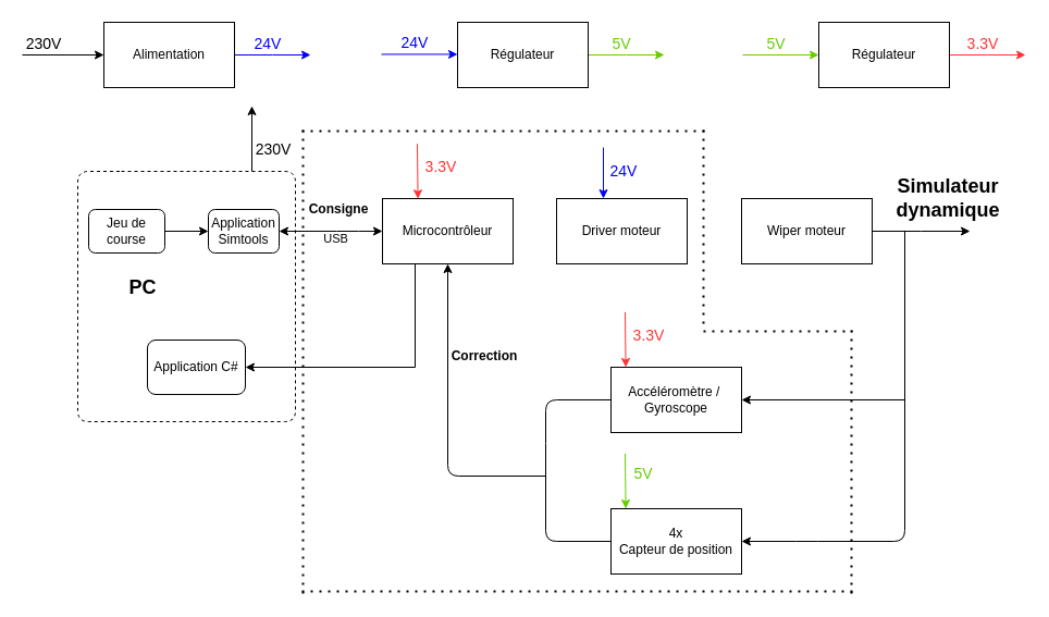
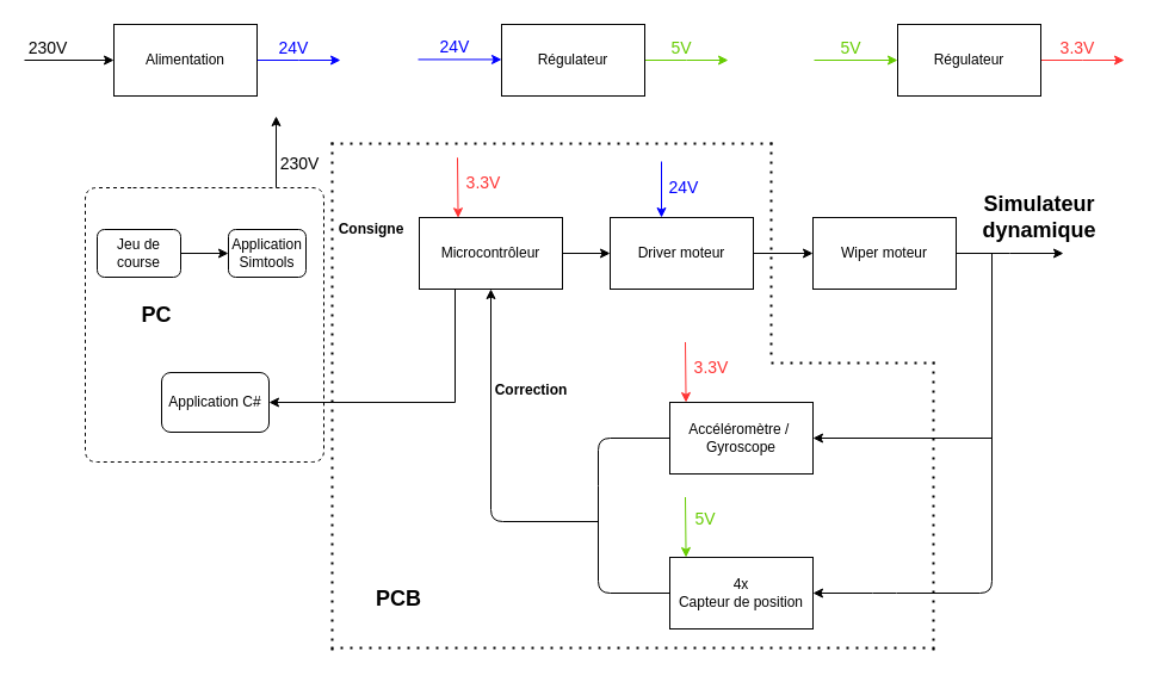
- <mxCell id="33" value="" style="endArrow=classic;startArrow=classic;html=1;exitX=1;exitY=0.5;exitDx=0;exitDy=0;entryX=0;entryY=0.5;entryDx=0;entryDy=0;" parent="1" source="13" target="9" edge="1"><mxGeometry width="50" height="50" relative="1" as="geometry"><mxPoint x="268.5" y="350" as="sourcePoint" /><mxPoint x="343" y="208" as="targetPoint" /><Array as="points"><mxPoint x="319" y="212" /></Array></mxGeometry></mxCell>
- <mxCell id="34" value="USB" style="edgeLabel;html=1;align=center;verticalAlign=middle;resizable=0;points=[];" parent="33" vertex="1" connectable="0"><mxGeometry x="-0.167" y="30" relative="1" as="geometry"><mxPoint x="11" y="36" as="offset" /></mxGeometry></mxCell>
+ <mxCell id="8" style="edgeStyle=orthogonalEdgeStyle;rounded=0;orthogonalLoop=1;jettySize=auto;html=1;entryX=0;entryY=0.5;entryDx=0;entryDy=0;" parent="1" source="9" target="3" edge="1"><mxGeometry relative="1" as="geometry" /></mxCell>
+ <mxCell id="2" style="edgeStyle=orthogonalEdgeStyle;rounded=0;orthogonalLoop=1;jettySize=auto;html=1;entryX=0;entryY=0.5;entryDx=0;entryDy=0;" parent="1" source="3" target="5" edge="1"><mxGeometry relative="1" as="geometry" /></mxCell>
+ <mxCell id="41" value="&lt;font style=&quot;font-size: 18px&quot;&gt;&lt;b&gt;PCB&lt;/b&gt;&lt;/font&gt;" style="text;html=1;strokeColor=none;fillColor=none;align=center;verticalAlign=middle;whiteSpace=wrap;rounded=0;" parent="1" vertex="1"><mxGeometry x="313.5" y="492" width="40" height="20" as="geometry" /></mxCell>
